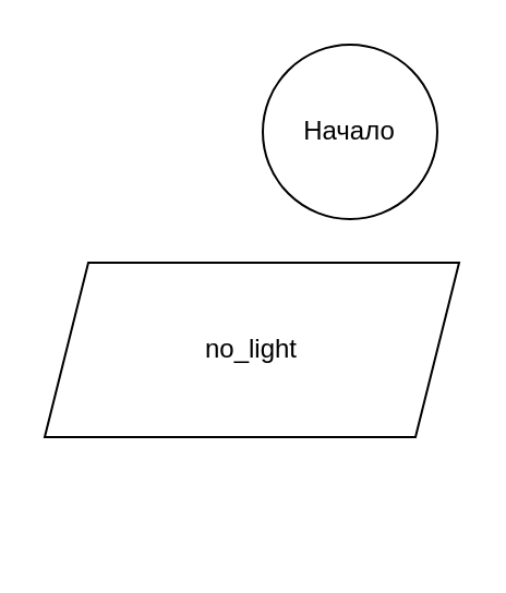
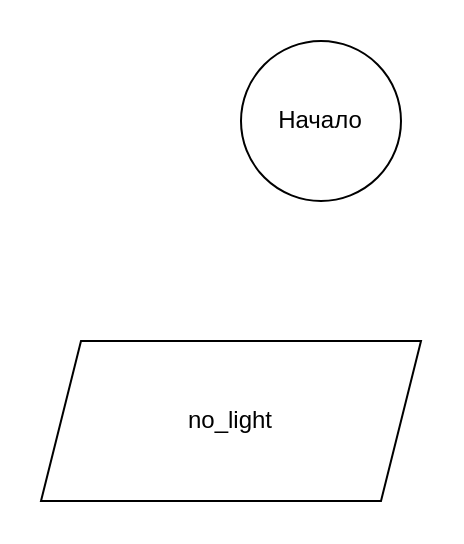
- <mxCell id="3" value="no_light" style="shape=parallelogram;perimeter=parallelogramPerimeter;whiteSpace=wrap;html=1;fixedSize=1;" vertex="1" parent="1"><mxGeometry x="20" y="120" width="190" height="80" as="geometry" /></mxCell>
+ <mxCell id="3" value="no_light" style="shape=parallelogram;perimeter=parallelogramPerimeter;whiteSpace=wrap;html=1;fixedSize=1;" vertex="1" parent="1"><mxGeometry x="20" y="170" width="190" height="80" as="geometry" /></mxCell>
